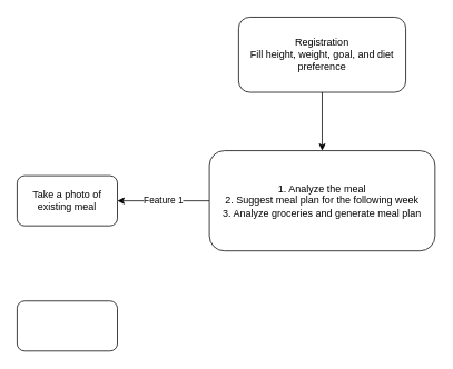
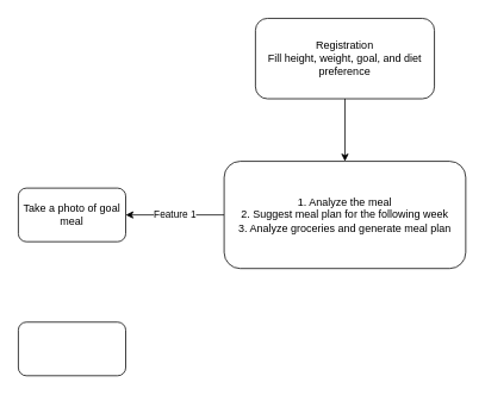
- <mxCell id="6" value="Take a photo of existing meal" style="rounded=1;whiteSpace=wrap;html=1;" vertex="1" parent="1"><mxGeometry x="20" y="210" width="120" height="60" as="geometry" /></mxCell>
+ <mxCell id="6" value="Take a photo of goal meal" style="rounded=1;whiteSpace=wrap;html=1;" vertex="1" parent="1"><mxGeometry x="20" y="210" width="120" height="60" as="geometry" /></mxCell>
